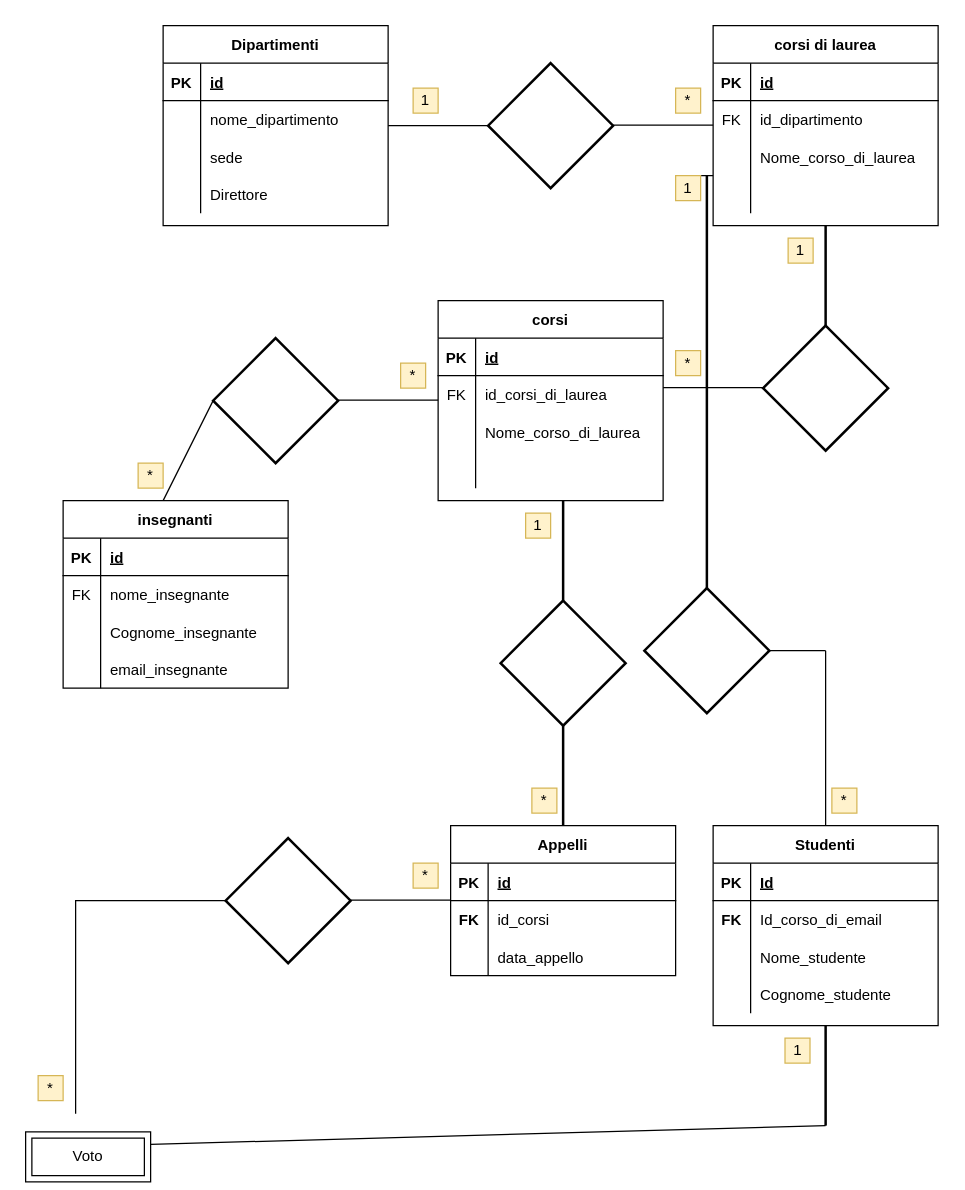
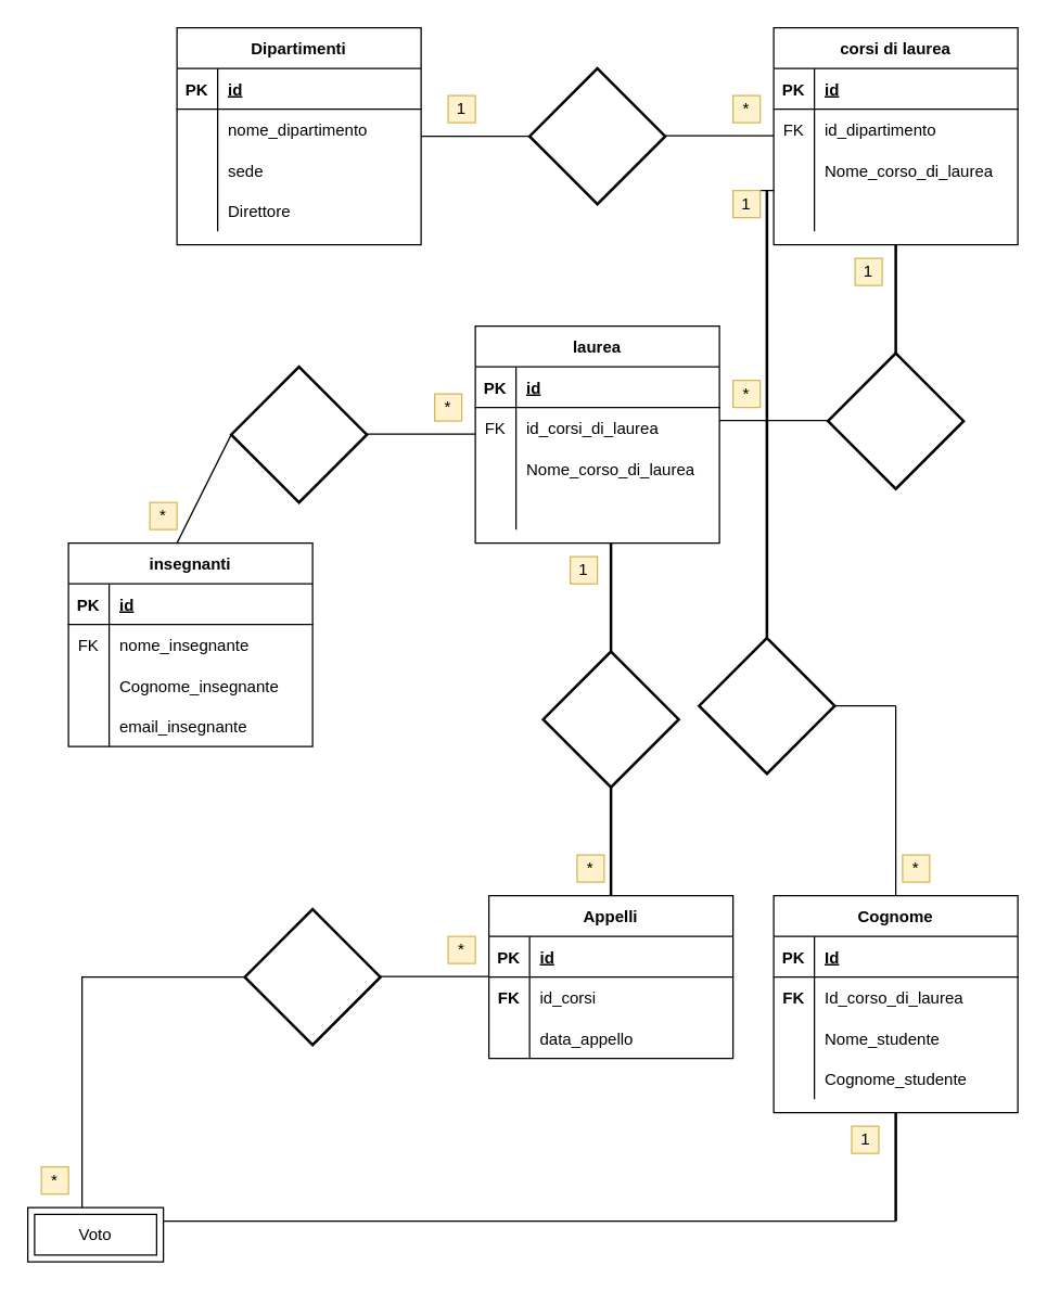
- <mxCell id="37" value="corsi" style="shape=table;startSize=30;container=1;collapsible=1;childLayout=tableLayout;fixedRows=1;rowLines=0;fontStyle=1;align=center;resizeLast=1;" vertex="1" parent="1"><mxGeometry x="350" y="240" width="180" height="160" as="geometry" /></mxCell>
+ <mxCell id="37" value="laurea" style="shape=table;startSize=30;container=1;collapsible=1;childLayout=tableLayout;fixedRows=1;rowLines=0;fontStyle=1;align=center;resizeLast=1;" vertex="1" parent="1"><mxGeometry x="350" y="240" width="180" height="160" as="geometry" /></mxCell>
- <mxCell id="91" value="Studenti" style="shape=table;startSize=30;container=1;collapsible=1;childLayout=tableLayout;fixedRows=1;rowLines=0;fontStyle=1;align=center;resizeLast=1;" vertex="1" parent="1"><mxGeometry x="570" y="660" width="180" height="160" as="geometry" /></mxCell>
+ <mxCell id="91" value="Cognome" style="shape=table;startSize=30;container=1;collapsible=1;childLayout=tableLayout;fixedRows=1;rowLines=0;fontStyle=1;align=center;resizeLast=1;" vertex="1" parent="1"><mxGeometry x="570" y="660" width="180" height="160" as="geometry" /></mxCell>
- <mxCell id="97" value="Id_corso_di_email" style="shape=partialRectangle;connectable=0;fillColor=none;top=0;left=0;bottom=0;right=0;align=left;spacingLeft=6;overflow=hidden;" vertex="1" parent="95"><mxGeometry x="30" width="150" height="30" as="geometry"><mxRectangle width="150" height="30" as="alternateBounds" /></mxGeometry></mxCell>
+ <mxCell id="97" value="Id_corso_di_laurea" style="shape=partialRectangle;connectable=0;fillColor=none;top=0;left=0;bottom=0;right=0;align=left;spacingLeft=6;overflow=hidden;" vertex="1" parent="95"><mxGeometry x="30" width="150" height="30" as="geometry"><mxRectangle width="150" height="30" as="alternateBounds" /></mxGeometry></mxCell>
- <mxCell id="90" value="Voto" style="shape=ext;margin=3;double=1;whiteSpace=wrap;html=1;align=center;" vertex="1" parent="1"><mxGeometry x="20" y="905" width="100" height="40" as="geometry" /></mxCell>
+ <mxCell id="90" value="Voto" style="shape=ext;margin=3;double=1;whiteSpace=wrap;html=1;align=center;" vertex="1" parent="1"><mxGeometry x="20" y="890" width="100" height="40" as="geometry" /></mxCell>
